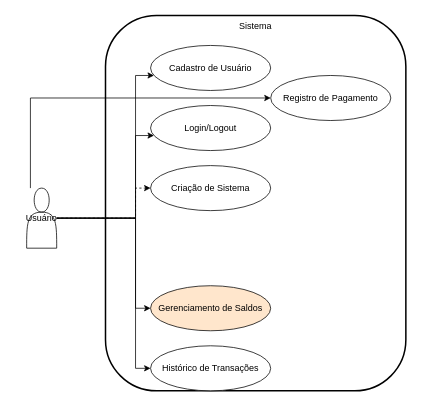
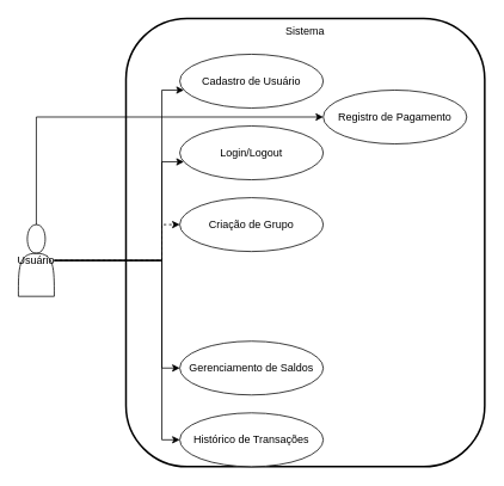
- <mxCell id="6" value="Criação de Sistema" style="ellipse;whiteSpace=wrap;html=1;" parent="3" vertex="1"><mxGeometry x="60" y="200" width="160" height="60" as="geometry" /></mxCell>
+ <mxCell id="6" value="Criação de Grupo" style="ellipse;whiteSpace=wrap;html=1;" parent="3" vertex="1"><mxGeometry x="60" y="200" width="160" height="60" as="geometry" /></mxCell>
- <mxCell id="2" value="Usuário" style="shape=actor;whiteSpace=wrap;html=1;" parent="1" vertex="1"><mxGeometry x="35" y="250" width="40" height="80" as="geometry" /></mxCell>
+ <mxCell id="2" value="Usuário" style="shape=actor;whiteSpace=wrap;html=1;" parent="1" vertex="1"><mxGeometry x="20" y="250" width="40" height="80" as="geometry" /></mxCell>
- <mxCell id="7" value="Gerenciamento de Saldos" style="ellipse;whiteSpace=wrap;html=1;fillColor=#ffe6cc;" parent="3" vertex="1"><mxGeometry x="60" y="360" width="160" height="60" as="geometry" /></mxCell>
+ <mxCell id="7" value="Gerenciamento de Saldos" style="ellipse;whiteSpace=wrap;html=1;" parent="3" vertex="1"><mxGeometry x="60" y="360" width="160" height="60" as="geometry" /></mxCell>
